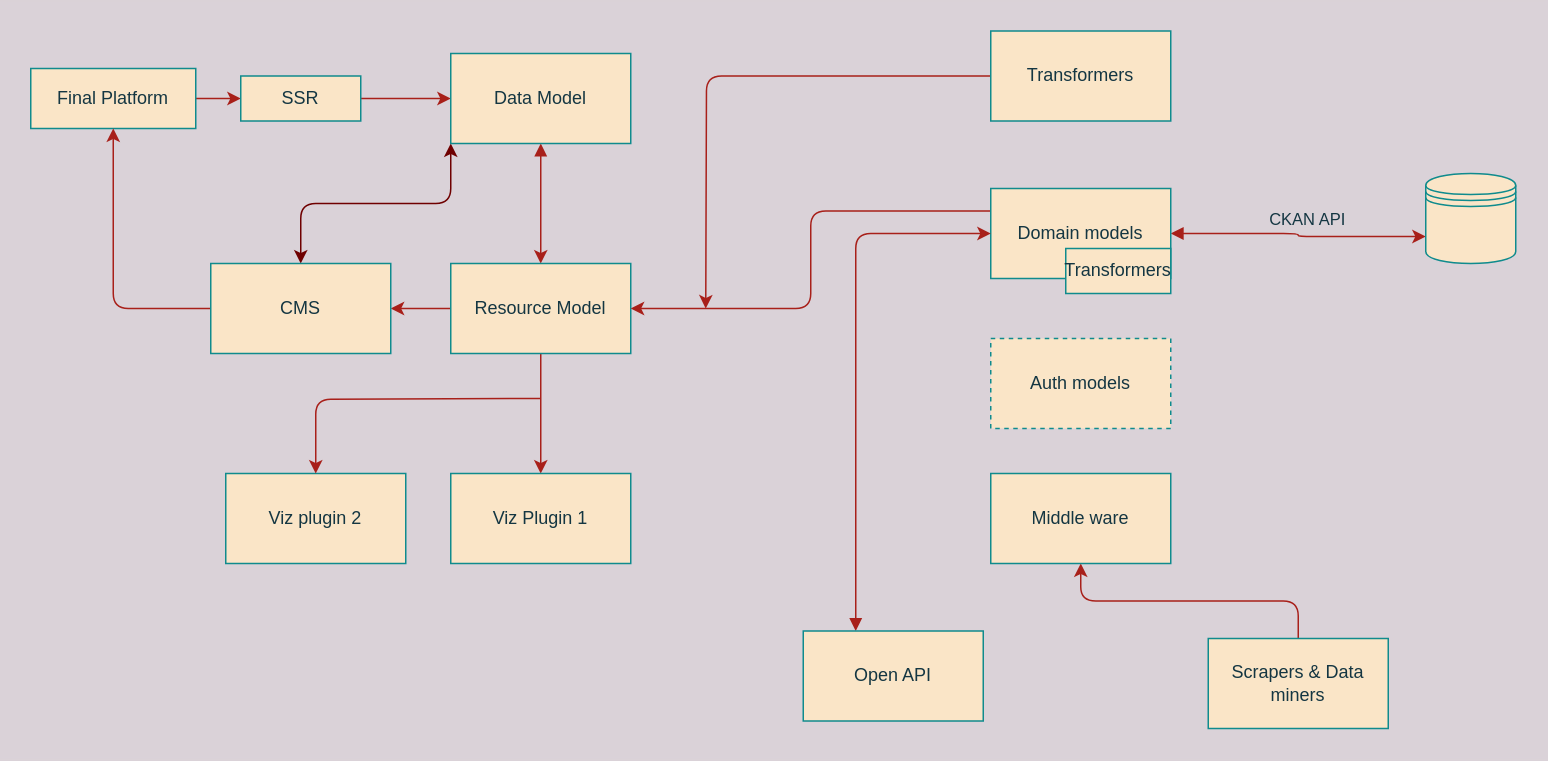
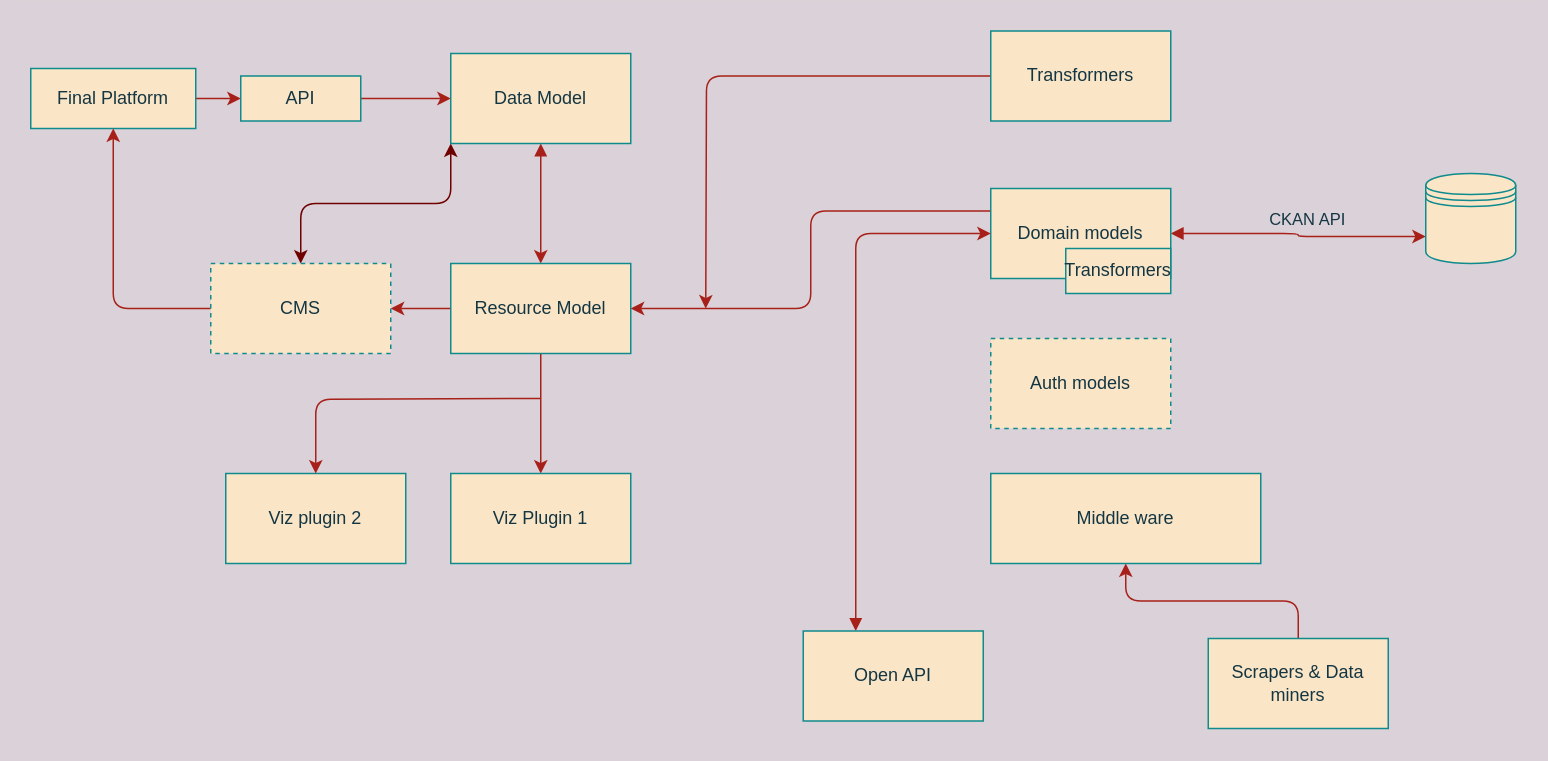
- <mxCell id="5" value="SSR" style="whiteSpace=wrap;html=1;fillColor=#FAE5C7;strokeColor=#0F8B8D;fontColor=#143642;" parent="1" vertex="1"><mxGeometry x="160" y="50" width="80" height="30" as="geometry" /></mxCell>
+ <mxCell id="5" value="API" style="whiteSpace=wrap;html=1;fillColor=#FAE5C7;strokeColor=#0F8B8D;fontColor=#143642;" parent="1" vertex="1"><mxGeometry x="160" y="50" width="80" height="30" as="geometry" /></mxCell>
- <mxCell id="17" value="CMS" style="whiteSpace=wrap;html=1;rounded=0;sketch=0;fontColor=#143642;strokeColor=#0F8B8D;fillColor=#FAE5C7;" parent="1" vertex="1"><mxGeometry x="140" y="175" width="120" height="60" as="geometry" /></mxCell>
+ <mxCell id="17" value="CMS" style="whiteSpace=wrap;html=1;rounded=0;sketch=0;fontColor=#143642;strokeColor=#0F8B8D;fillColor=#FAE5C7;dashed=1;" parent="1" vertex="1"><mxGeometry x="140" y="175" width="120" height="60" as="geometry" /></mxCell>
- <mxCell id="30" value="Middle ware" style="whiteSpace=wrap;html=1;rounded=0;labelBackgroundColor=none;sketch=0;fontColor=#143642;strokeColor=#0F8B8D;fillColor=#FAE5C7;" parent="1" vertex="1"><mxGeometry x="660" y="315" width="120" height="60" as="geometry" /></mxCell>
+ <mxCell id="30" value="Middle ware" style="whiteSpace=wrap;html=1;rounded=0;labelBackgroundColor=none;sketch=0;fontColor=#143642;strokeColor=#0F8B8D;fillColor=#FAE5C7;" parent="1" vertex="1"><mxGeometry x="660" y="315" width="180" height="60" as="geometry" /></mxCell>
